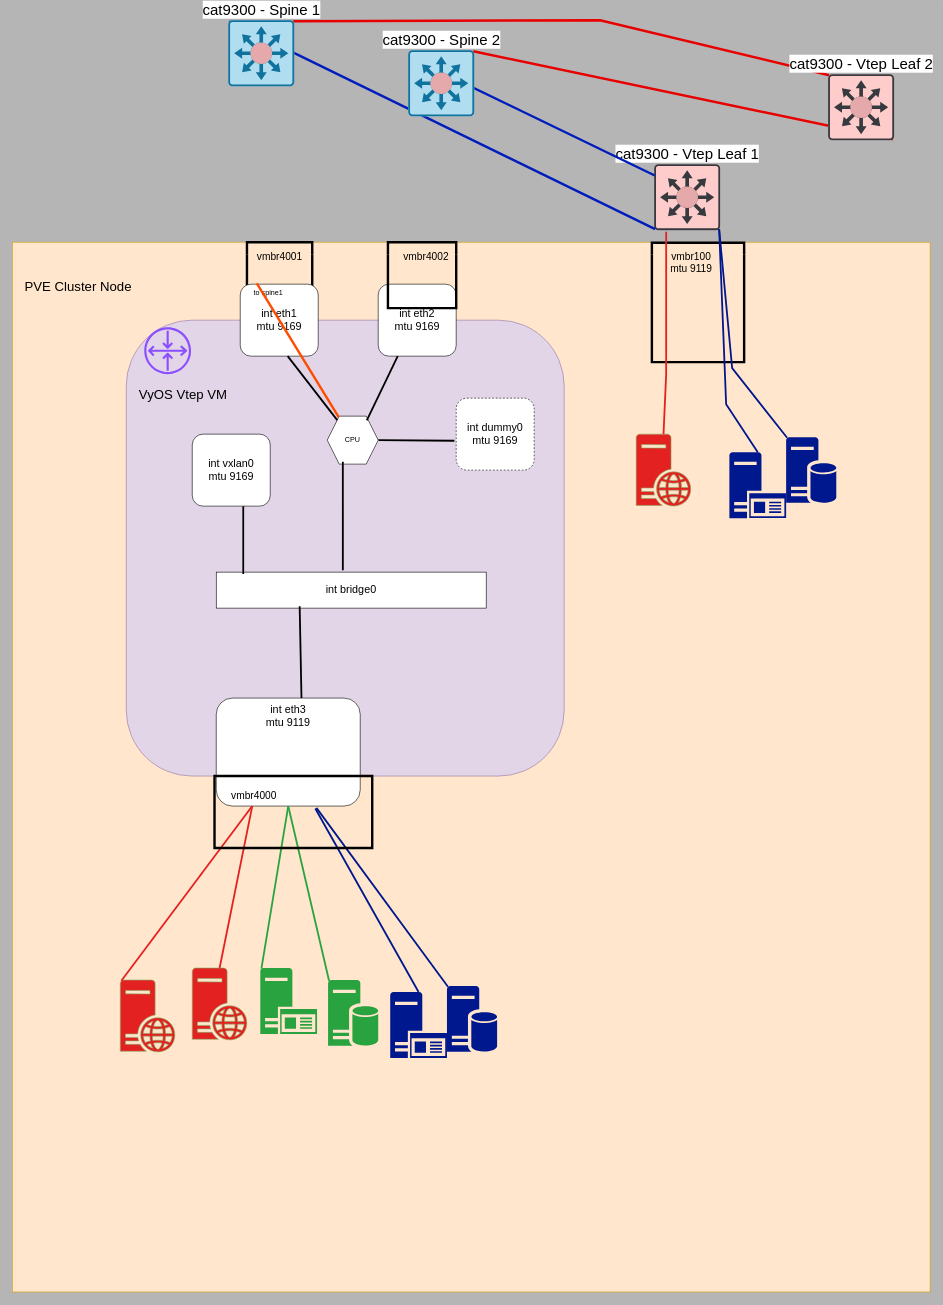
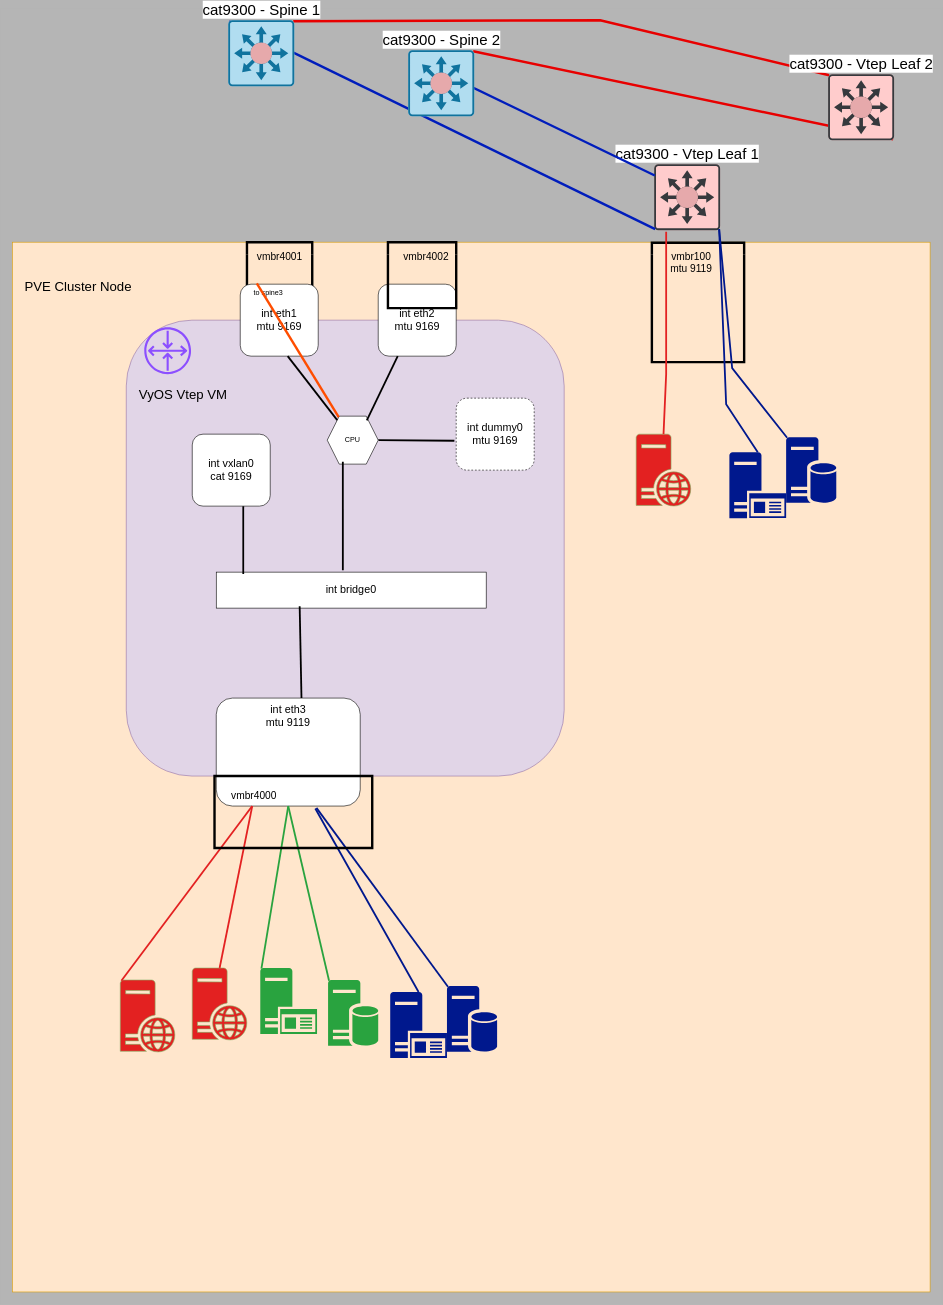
- <mxCell id="22" value="to spine1" style="text;html=1;align=center;verticalAlign=middle;whiteSpace=wrap;rounded=0;" parent="20" vertex="1"><mxGeometry x="17.3" width="60" height="30" as="geometry" /></mxCell>
+ <mxCell id="22" value="to spine3" style="text;html=1;align=center;verticalAlign=middle;whiteSpace=wrap;rounded=0;" parent="20" vertex="1"><mxGeometry x="17.3" width="60" height="30" as="geometry" /></mxCell>
- <mxCell id="26" value="&lt;font style=&quot;font-size: 18px;&quot;&gt;int vxlan0&lt;/font&gt;&lt;div&gt;&lt;font style=&quot;font-size: 18px;&quot;&gt;mtu 9169&lt;/font&gt;&lt;/div&gt;" style="rounded=1;whiteSpace=wrap;html=1;labelPosition=center;verticalLabelPosition=middle;align=center;verticalAlign=middle;spacingTop=0;" parent="25" vertex="1"><mxGeometry width="130" height="120" as="geometry" /></mxCell>
+ <mxCell id="26" value="&lt;font style=&quot;font-size: 18px;&quot;&gt;int vxlan0&lt;/font&gt;&lt;div&gt;&lt;font style=&quot;font-size: 18px;&quot;&gt;cat 9169&lt;/font&gt;&lt;/div&gt;" style="rounded=1;whiteSpace=wrap;html=1;labelPosition=center;verticalLabelPosition=middle;align=center;verticalAlign=middle;spacingTop=0;" parent="25" vertex="1"><mxGeometry width="130" height="120" as="geometry" /></mxCell>
